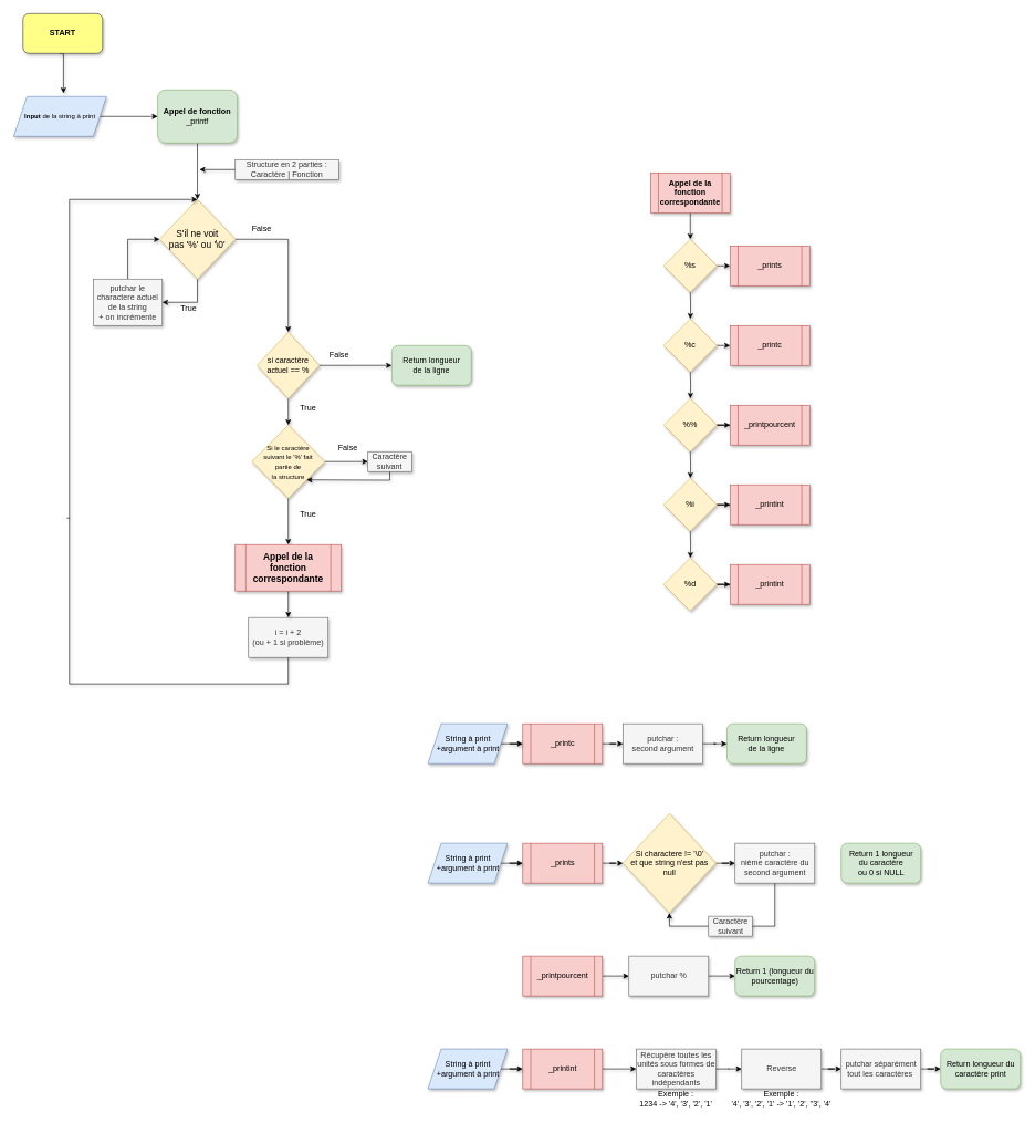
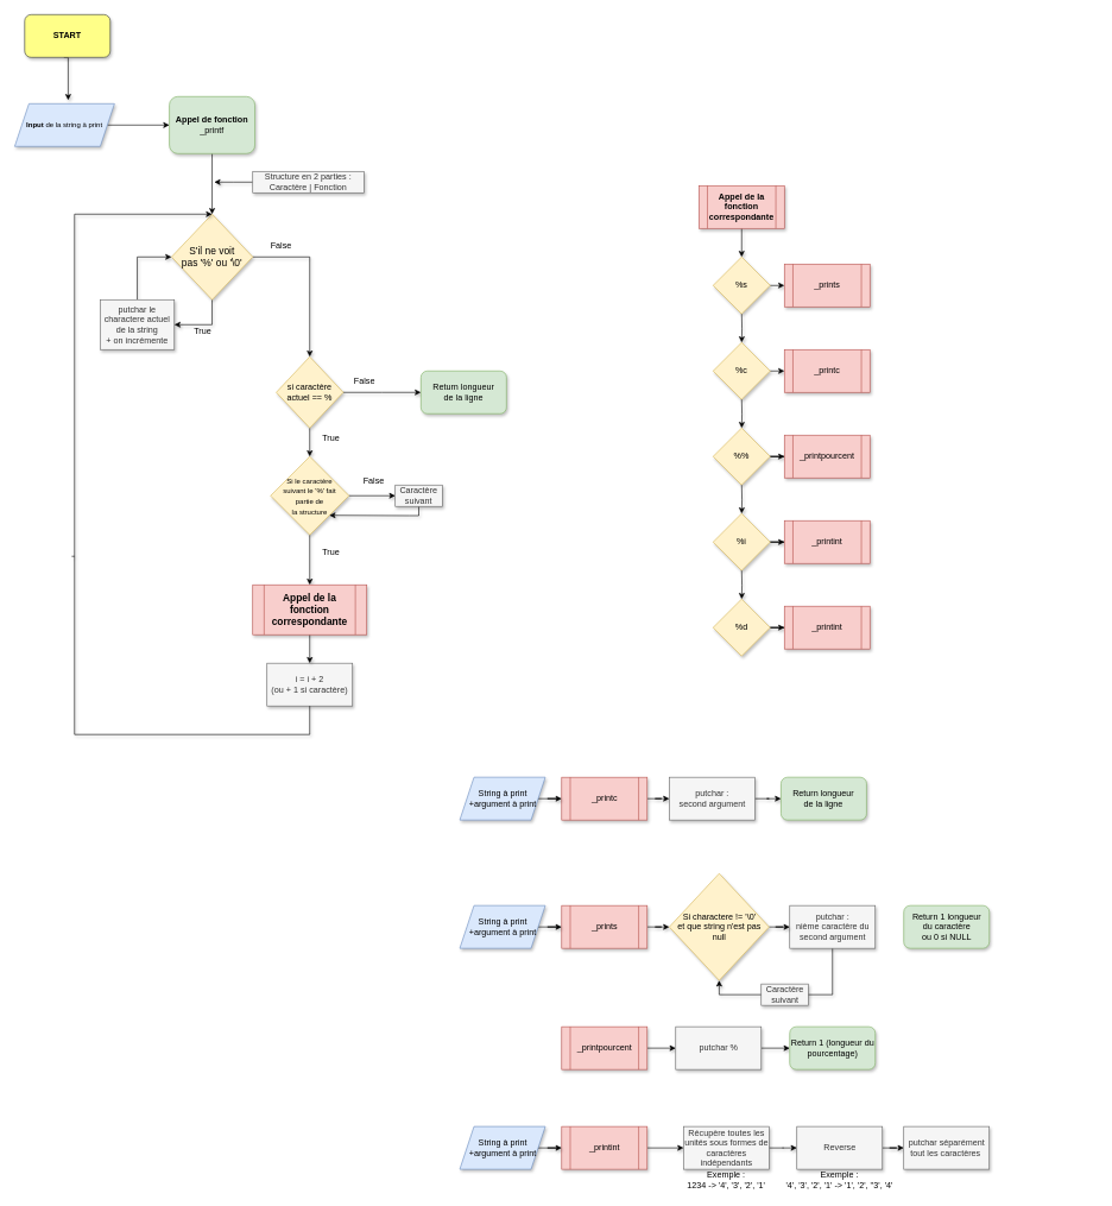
- <mxCell id="18" value="i = i + 2&lt;br&gt;(ou + 1 si problème)" style="rounded=0;whiteSpace=wrap;html=1;fillColor=#f5f5f5;strokeColor=#666666;fontColor=#333333;shadow=1;" parent="1" vertex="1"><mxGeometry x="374" y="930" width="120" height="60" as="geometry" /></mxCell>
+ <mxCell id="18" value="i = i + 2&lt;br&gt;(ou + 1 si caractère)" style="rounded=0;whiteSpace=wrap;html=1;fillColor=#f5f5f5;strokeColor=#666666;fontColor=#333333;shadow=1;" parent="1" vertex="1"><mxGeometry x="374" y="930" width="120" height="60" as="geometry" /></mxCell>
- <mxCell id="83" value="" style="edgeStyle=orthogonalEdgeStyle;rounded=0;orthogonalLoop=1;jettySize=auto;html=1;shadow=1;" parent="1" source="84" target="88" edge="1"><mxGeometry relative="1" as="geometry" /></mxCell>
- <mxCell id="88" value="&lt;font style=&quot;font-size: 12px;&quot;&gt;Return longueur du caractère print&lt;br&gt;&lt;/font&gt;" style="rounded=1;whiteSpace=wrap;html=1;fontSize=10;fillColor=#d5e8d4;strokeColor=#82b366;shadow=1;" parent="1" vertex="1"><mxGeometry x="1417.5" y="1580" width="120" height="60" as="geometry" /></mxCell>
